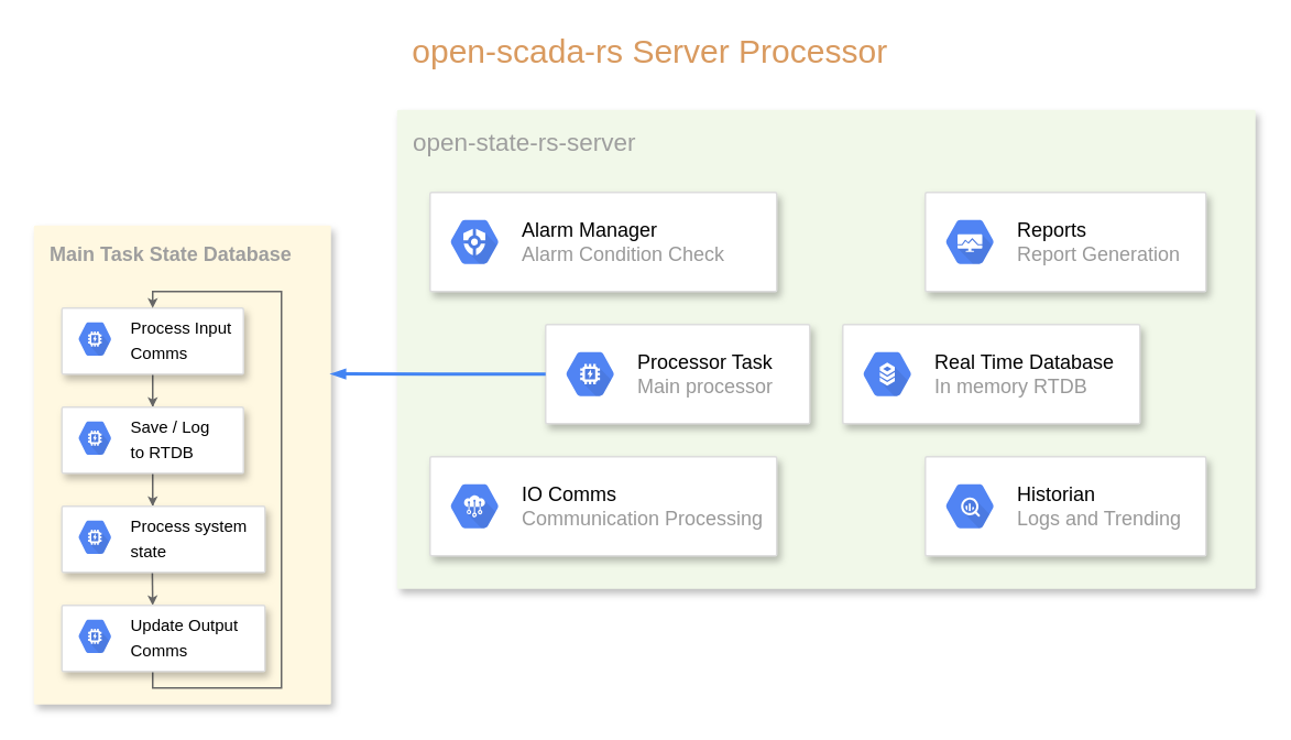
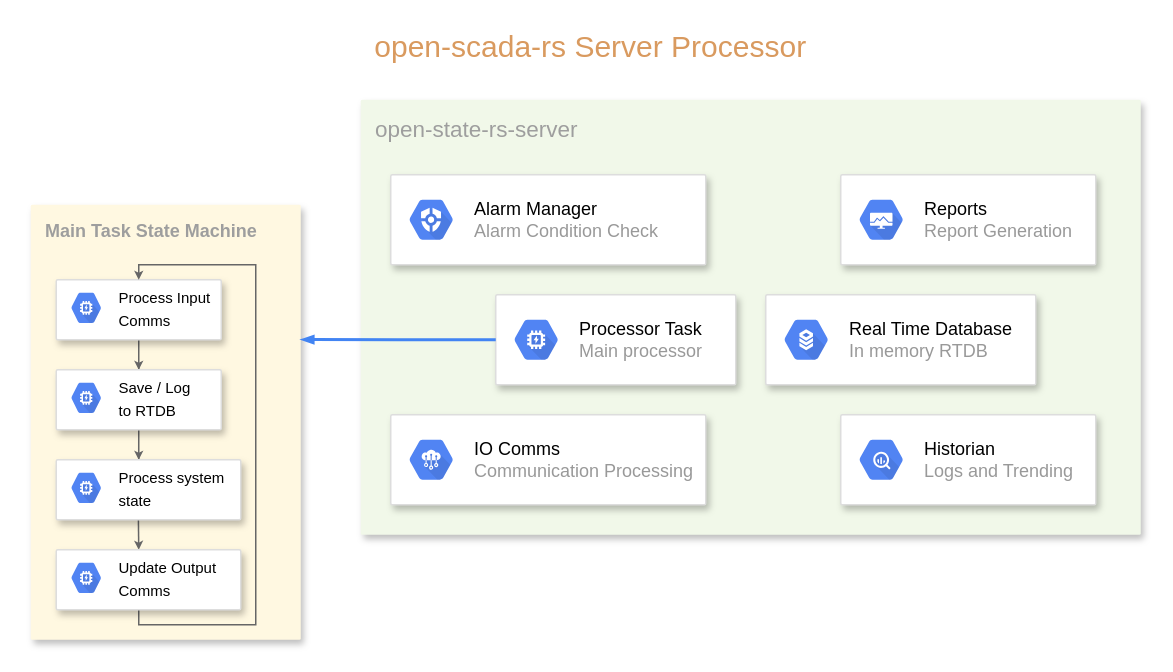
- <mxCell id="15" value="&lt;b&gt;Main Task State Database&amp;nbsp;&lt;/b&gt;" style="points=[[0,0,0],[0.25,0,0],[0.5,0,0],[0.75,0,0],[1,0,0],[1,0.25,0],[1,0.5,0],[1,0.75,0],[1,1,0],[0.75,1,0],[0.5,1,0],[0.25,1,0],[0,1,0],[0,0.75,0],[0,0.5,0],[0,0.25,0]];rounded=1;absoluteArcSize=1;arcSize=2;html=1;strokeColor=none;gradientColor=none;shadow=1;dashed=0;fontSize=12;fontColor=#9E9E9E;align=left;verticalAlign=top;spacing=10;spacingTop=-4;fillColor=#FFF8E1;" vertex="1" parent="1"><mxGeometry x="20" y="136" width="180" height="290" as="geometry" /></mxCell>
+ <mxCell id="15" value="&lt;b&gt;Main Task State Machine&amp;nbsp;&lt;/b&gt;" style="points=[[0,0,0],[0.25,0,0],[0.5,0,0],[0.75,0,0],[1,0,0],[1,0.25,0],[1,0.5,0],[1,0.75,0],[1,1,0],[0.75,1,0],[0.5,1,0],[0.25,1,0],[0,1,0],[0,0.75,0],[0,0.5,0],[0,0.25,0]];rounded=1;absoluteArcSize=1;arcSize=2;html=1;strokeColor=none;gradientColor=none;shadow=1;dashed=0;fontSize=12;fontColor=#9E9E9E;align=left;verticalAlign=top;spacing=10;spacingTop=-4;fillColor=#FFF8E1;" vertex="1" parent="1"><mxGeometry x="20" y="136" width="180" height="290" as="geometry" /></mxCell>
